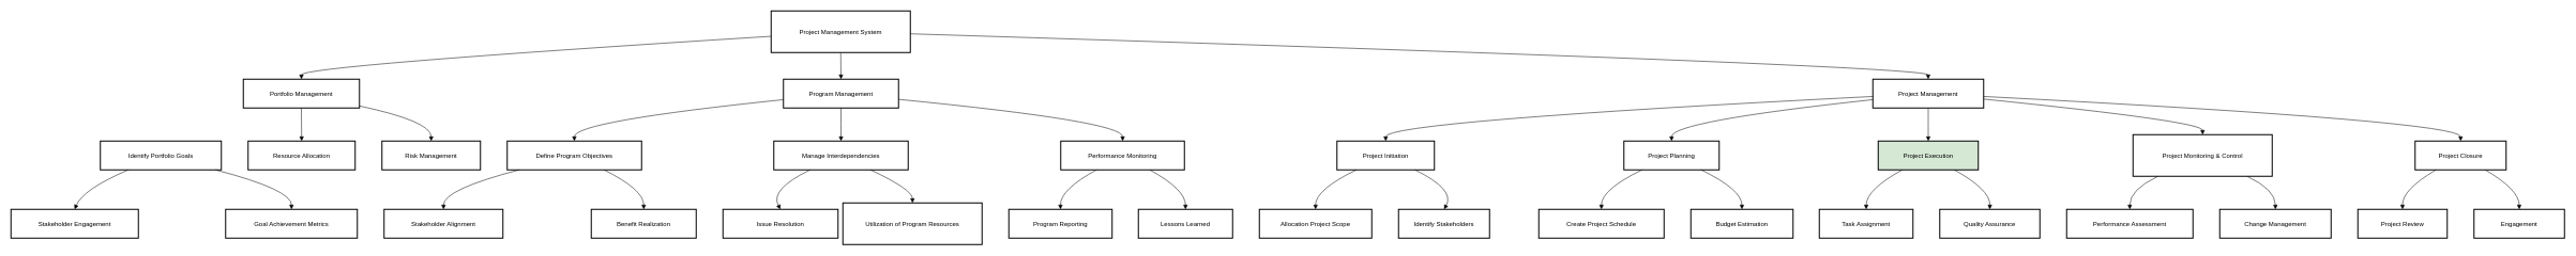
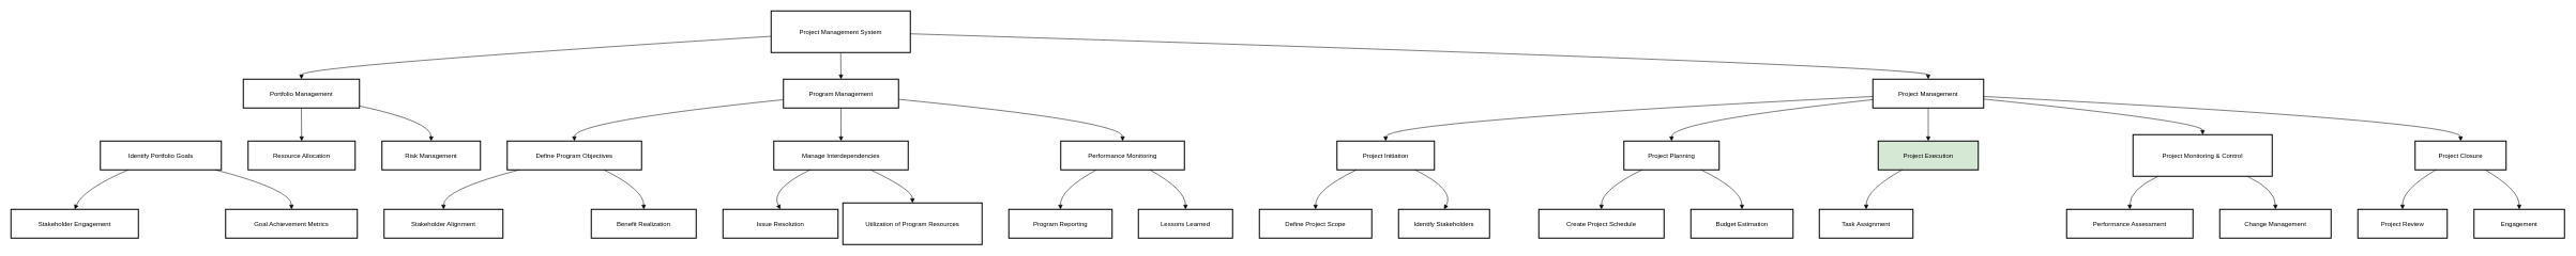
- <mxCell id="53" value="" style="curved=1;startArrow=none;endArrow=block;exitX=0.76;exitY=1;entryX=0.5;entryY=0;" edge="1" parent="1" source="14" target="22"><mxGeometry relative="1" as="geometry"><Array as="points"><mxPoint x="3717" y="355" /></Array></mxGeometry></mxCell>
- <mxCell id="17" value="Allocation Project Scope" style="whiteSpace=wrap;strokeWidth=2;" vertex="1" parent="1"><mxGeometry x="2352" y="392" width="210" height="54" as="geometry" /></mxCell>
+ <mxCell id="17" value="Define Project Scope" style="whiteSpace=wrap;strokeWidth=2;" vertex="1" parent="1"><mxGeometry x="2352" y="392" width="210" height="54" as="geometry" /></mxCell>
- <mxCell id="22" value="Quality Assurance" style="whiteSpace=wrap;strokeWidth=2;" vertex="1" parent="1"><mxGeometry x="3623" y="392" width="187" height="54" as="geometry" /></mxCell>
